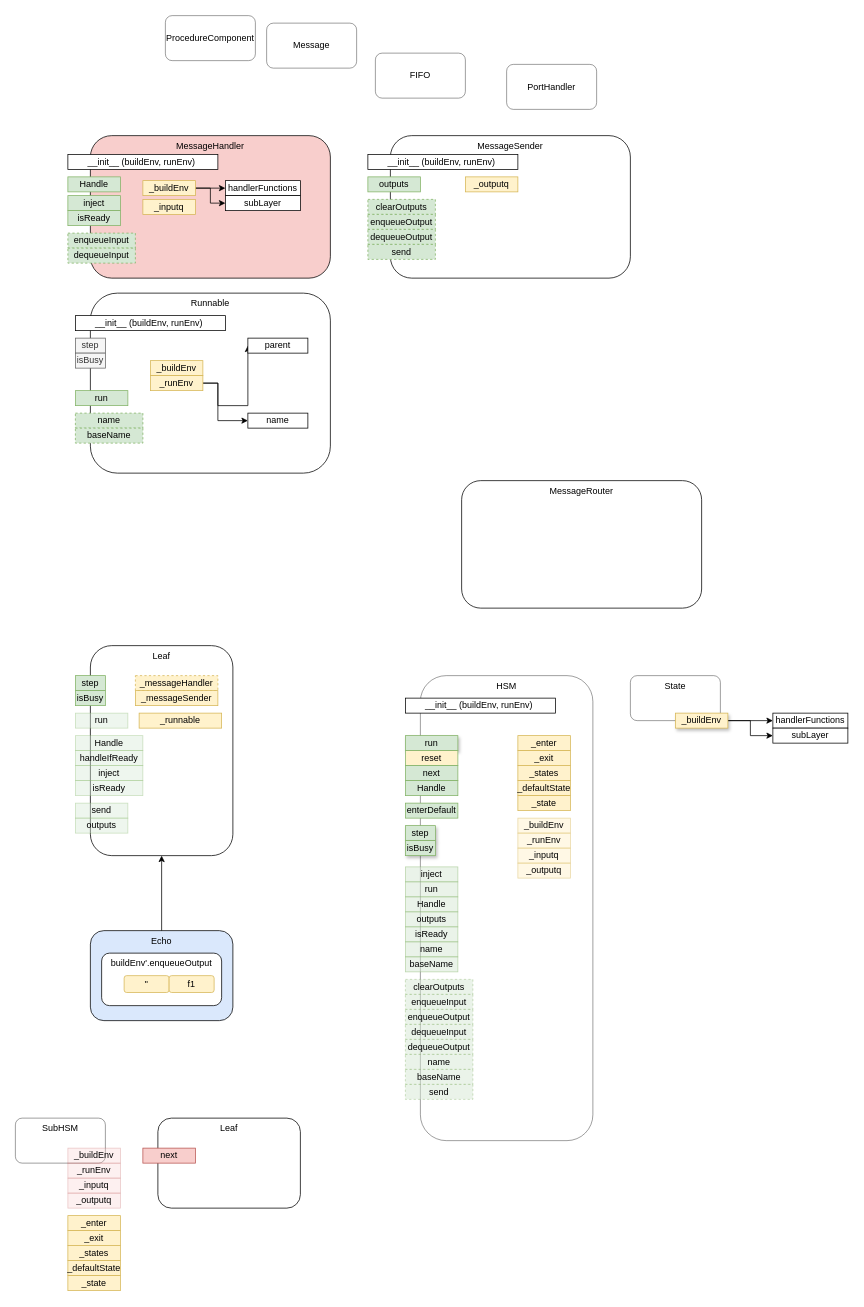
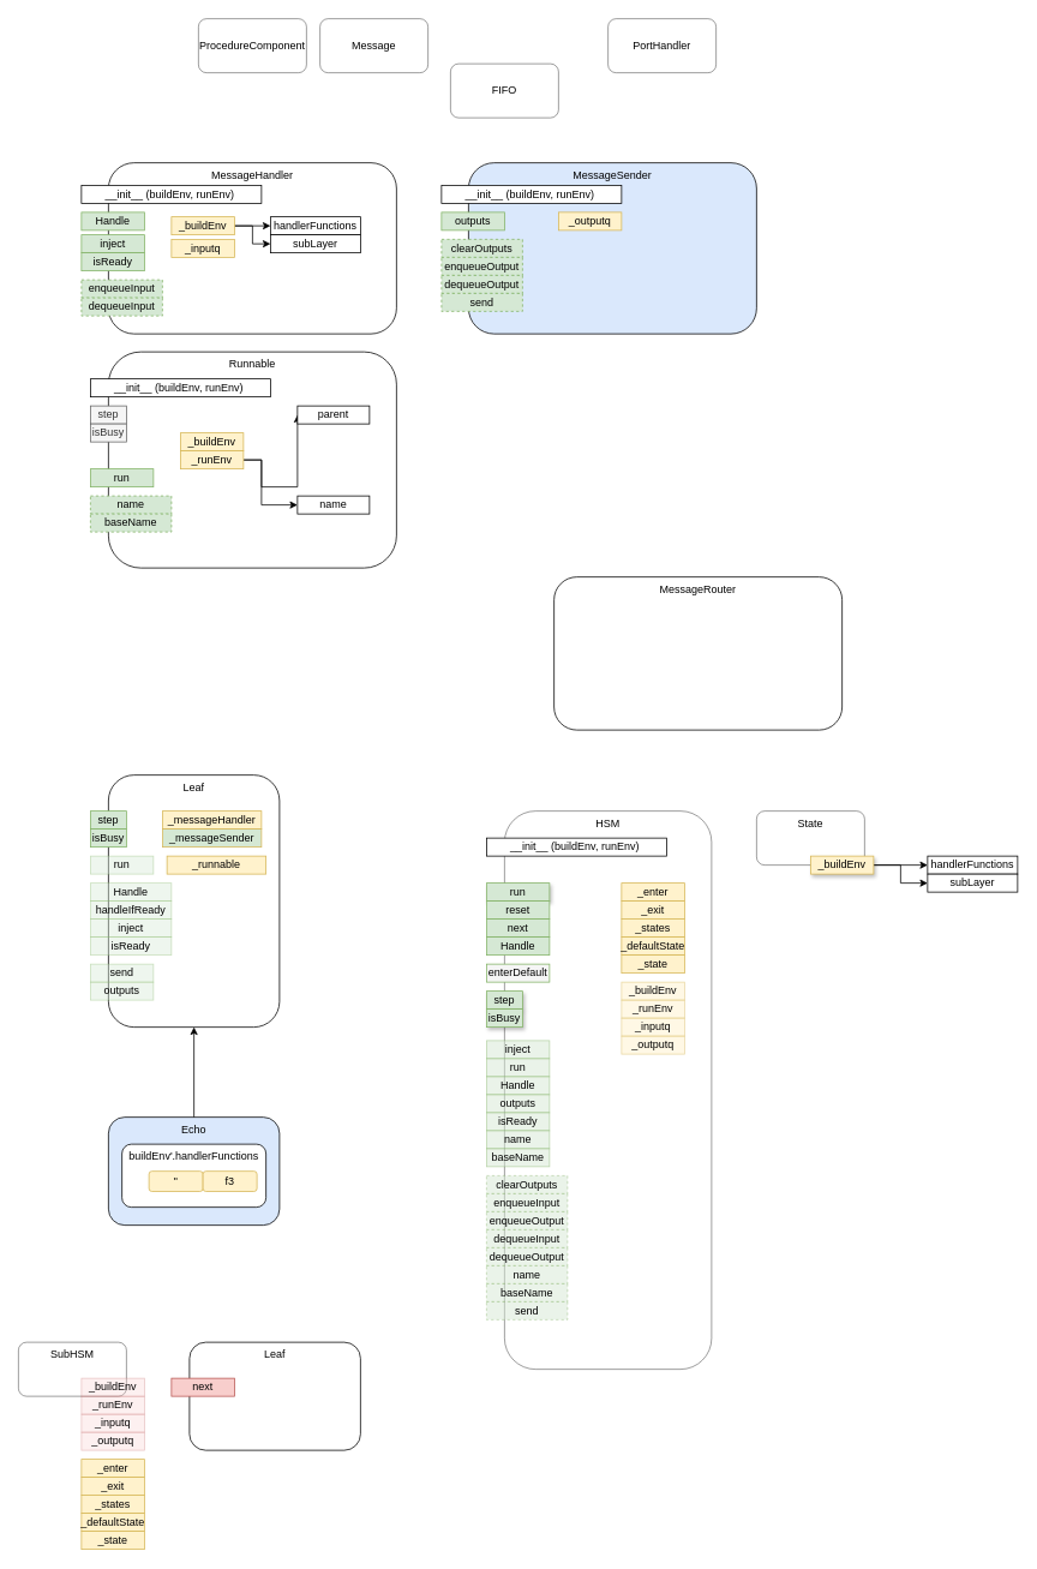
- <mxCell id="31" value="Message" style="rounded=1;whiteSpace=wrap;html=1;opacity=50;align=center;" vertex="1" parent="1"><mxGeometry x="355" y="30" width="120" height="60" as="geometry" /></mxCell>
+ <mxCell id="31" value="Message" style="rounded=1;whiteSpace=wrap;html=1;opacity=50;align=center;" vertex="1" parent="1"><mxGeometry x="355" y="20" width="120" height="60" as="geometry" /></mxCell>
- <mxCell id="33" value="PortHandler" style="rounded=1;whiteSpace=wrap;html=1;opacity=50;align=center;" vertex="1" parent="1"><mxGeometry x="675" y="85" width="120" height="60" as="geometry" /></mxCell>
+ <mxCell id="33" value="PortHandler" style="rounded=1;whiteSpace=wrap;html=1;opacity=50;align=center;" vertex="1" parent="1"><mxGeometry x="675" y="20" width="120" height="60" as="geometry" /></mxCell>
- <mxCell id="5" value="MessageHandler" style="rounded=1;whiteSpace=wrap;html=1;verticalAlign=top;fillColor=#f8cecc;" vertex="1" parent="1"><mxGeometry x="120" y="180" width="320" height="190" as="geometry" /></mxCell>
+ <mxCell id="5" value="MessageHandler" style="rounded=1;whiteSpace=wrap;html=1;verticalAlign=top;" vertex="1" parent="1"><mxGeometry x="120" y="180" width="320" height="190" as="geometry" /></mxCell>
- <mxCell id="4" value="MessageSender" style="rounded=1;whiteSpace=wrap;html=1;verticalAlign=top;" vertex="1" parent="1"><mxGeometry x="520" y="180" width="320" height="190" as="geometry" /></mxCell>
+ <mxCell id="4" value="MessageSender" style="rounded=1;whiteSpace=wrap;html=1;verticalAlign=top;fillColor=#dae8fc;" vertex="1" parent="1"><mxGeometry x="520" y="180" width="320" height="190" as="geometry" /></mxCell>
- <mxCell id="104" value="_messageHandler" style="rounded=0;whiteSpace=wrap;html=1;verticalAlign=middle;align=center;fillColor=#fff2cc;strokeColor=#d6b656;dashed=1;" vertex="1" parent="1"><mxGeometry x="180" y="900" width="110" height="20" as="geometry" /></mxCell>
+ <mxCell id="104" value="_messageHandler" style="rounded=0;whiteSpace=wrap;html=1;verticalAlign=middle;align=center;fillColor=#fff2cc;strokeColor=#d6b656;" vertex="1" parent="1"><mxGeometry x="180" y="900" width="110" height="20" as="geometry" /></mxCell>
- <mxCell id="105" value="_messageSender" style="rounded=0;whiteSpace=wrap;html=1;verticalAlign=middle;align=center;fillColor=#fff2cc;strokeColor=#d6b656;" vertex="1" parent="1"><mxGeometry x="180" y="920" width="110" height="20" as="geometry" /></mxCell>
+ <mxCell id="105" value="_messageSender" style="rounded=0;whiteSpace=wrap;html=1;verticalAlign=middle;align=center;fillColor=#d5e8d4;strokeColor=#d6b656;" vertex="1" parent="1"><mxGeometry x="180" y="920" width="110" height="20" as="geometry" /></mxCell>
- <mxCell id="48" value="reset" style="rounded=0;whiteSpace=wrap;html=1;verticalAlign=middle;align=center;fillColor=#fff2cc;strokeColor=#82b366;" vertex="1" parent="1"><mxGeometry x="540" y="1000" width="70" height="20" as="geometry" /></mxCell>
+ <mxCell id="48" value="reset" style="rounded=0;whiteSpace=wrap;html=1;verticalAlign=middle;align=center;fillColor=#d5e8d4;strokeColor=#82b366;" vertex="1" parent="1"><mxGeometry x="540" y="1000" width="70" height="20" as="geometry" /></mxCell>
- <mxCell id="51" value="enterDefault" style="rounded=0;whiteSpace=wrap;html=1;verticalAlign=middle;align=center;fillColor=#d5e8d4;strokeColor=#82b366;" vertex="1" parent="1"><mxGeometry x="540" y="1070" width="70" height="20" as="geometry" /></mxCell>
+ <mxCell id="51" value="enterDefault" style="rounded=0;whiteSpace=wrap;html=1;verticalAlign=middle;align=center;fillColor=#f5f5f5;strokeColor=#82b366;" vertex="1" parent="1"><mxGeometry x="540" y="1070" width="70" height="20" as="geometry" /></mxCell>
- <mxCell id="3" value="buildEnv'.enqueueOutput" style="rounded=1;whiteSpace=wrap;html=1;verticalAlign=top;" vertex="1" parent="1"><mxGeometry x="135" y="1270" width="160" height="70" as="geometry" /></mxCell>
+ <mxCell id="3" value="buildEnv'.handlerFunctions" style="rounded=1;whiteSpace=wrap;html=1;verticalAlign=top;" vertex="1" parent="1"><mxGeometry x="135" y="1270" width="160" height="70" as="geometry" /></mxCell>
- <mxCell id="109" value="f1" style="rounded=1;whiteSpace=wrap;html=1;verticalAlign=middle;fillColor=#fff2cc;strokeColor=#d6b656;" vertex="1" parent="1"><mxGeometry x="225" y="1300" width="60" height="22.5" as="geometry" /></mxCell>
+ <mxCell id="109" value="f3" style="rounded=1;whiteSpace=wrap;html=1;verticalAlign=middle;fillColor=#fff2cc;strokeColor=#d6b656;" vertex="1" parent="1"><mxGeometry x="225" y="1300" width="60" height="22.5" as="geometry" /></mxCell>
